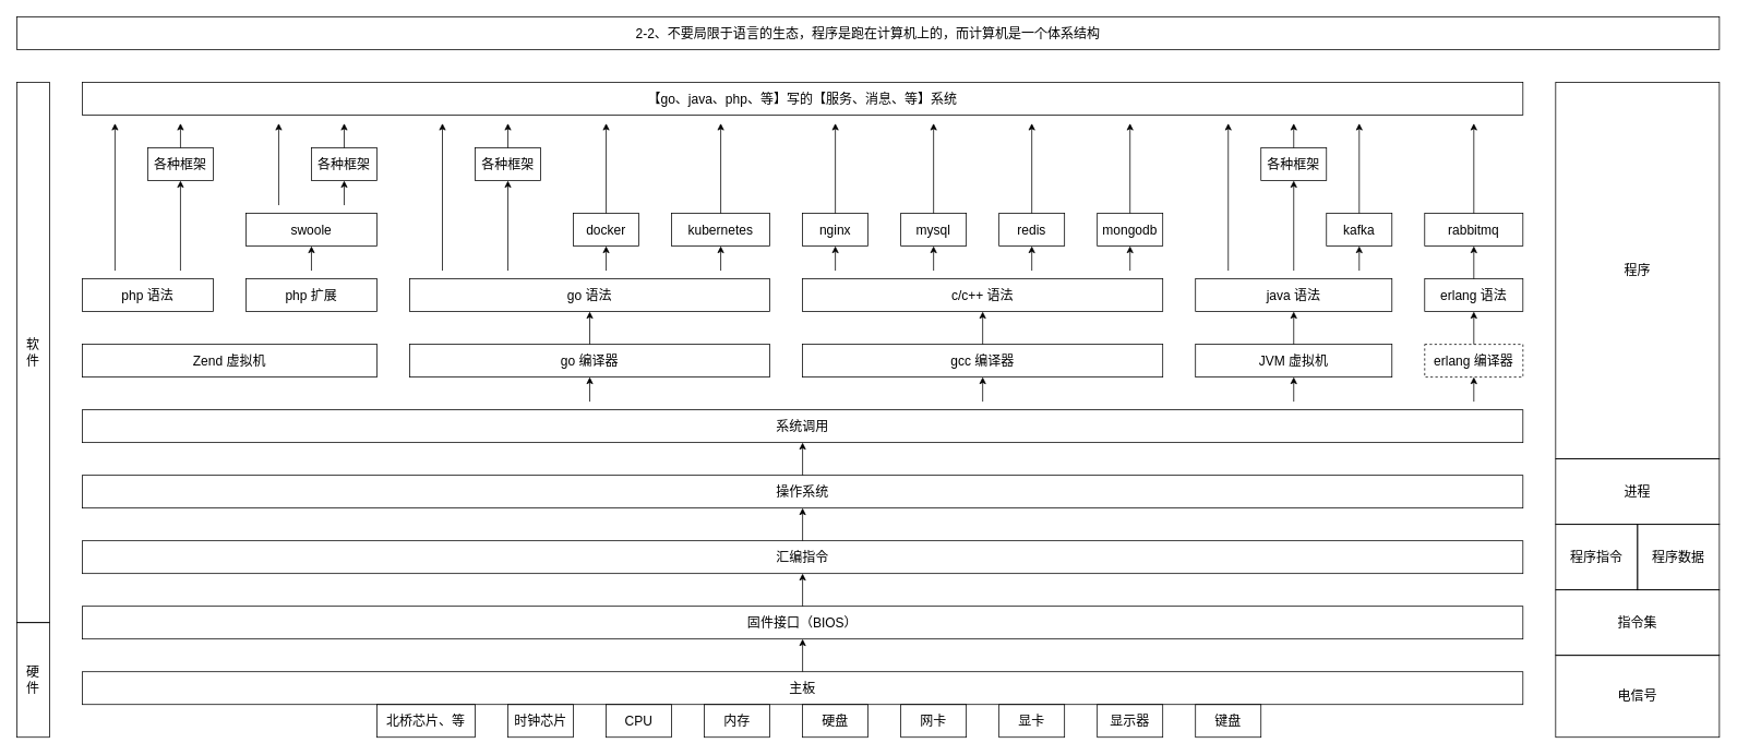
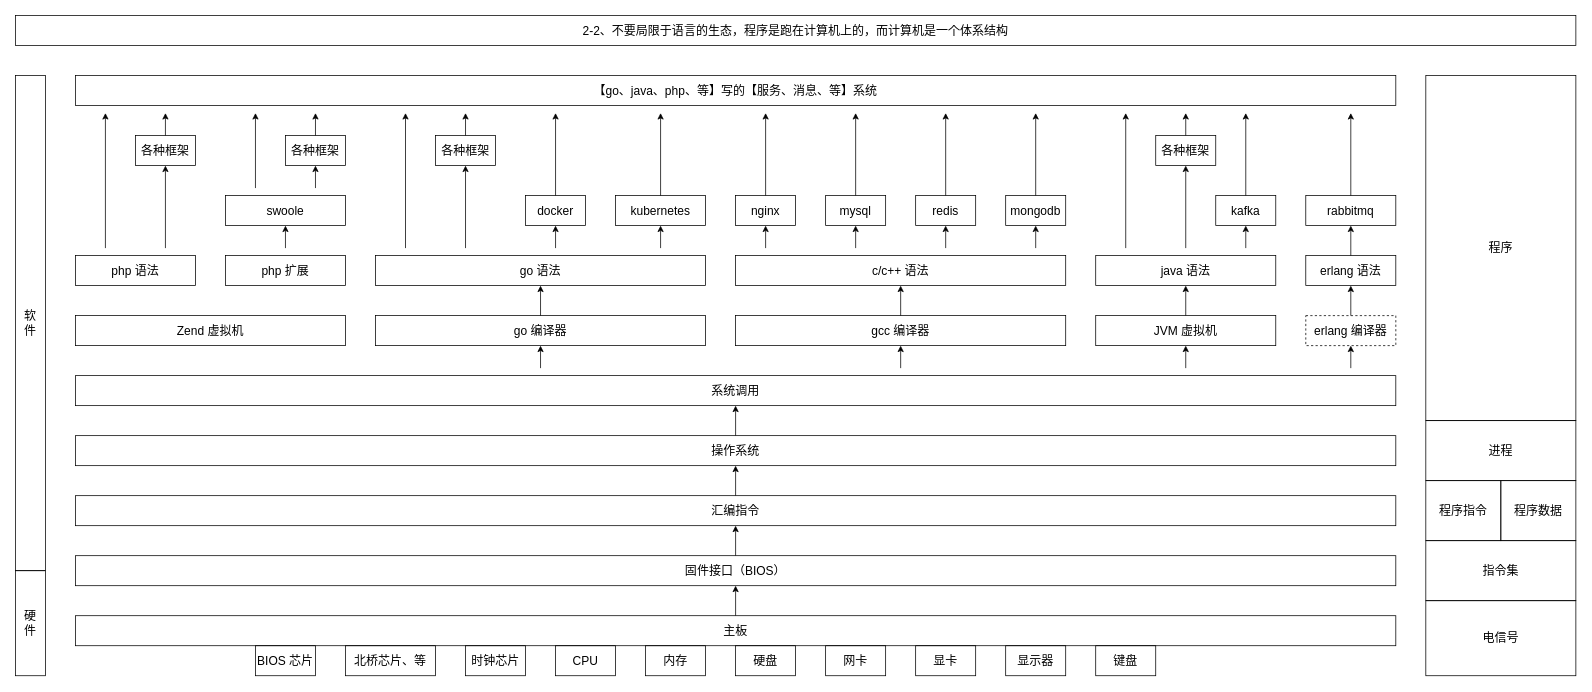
+ <mxCell id="72" value="BIOS 芯片" style="rounded=0;whiteSpace=wrap;html=1;fillColor=none;fontSize=16;" vertex="1" parent="1"><mxGeometry x="340" y="860" width="80" height="40" as="geometry" /></mxCell>
